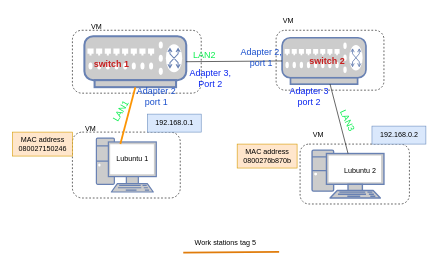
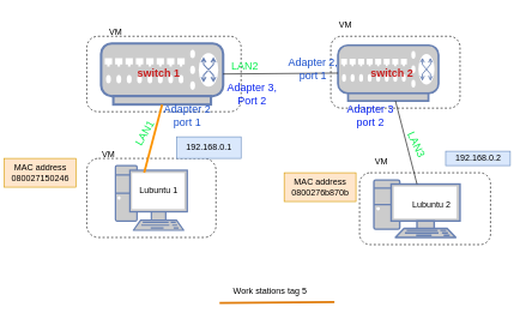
- <mxCell id="12" value="&lt;b&gt;switch 1&lt;/b&gt;" style="text;html=1;align=center;verticalAlign=middle;resizable=0;points=[];autosize=1;strokeColor=none;fillColor=none;strokeWidth=4;fontSize=15;fontColor=#c81e1e;" parent="1" vertex="1"><mxGeometry x="145" y="90" width="80" height="30" as="geometry" /></mxCell>
+ <mxCell id="12" value="&lt;b&gt;switch 1&lt;/b&gt;" style="text;html=1;align=center;verticalAlign=middle;resizable=0;points=[];autosize=1;strokeColor=none;fillColor=none;strokeWidth=4;fontSize=15;fontColor=#c81e1e;" parent="1" vertex="1"><mxGeometry x="180" y="85" width="80" height="30" as="geometry" /></mxCell>
- <mxCell id="31" value="192.168.0.2" style="text;html=1;align=center;verticalAlign=middle;resizable=0;points=[];autosize=1;strokeColor=#6c8ebf;fillColor=#dae8fc;" parent="1" vertex="1"><mxGeometry x="620" y="210" width="90" height="30" as="geometry" /></mxCell>
+ <mxCell id="31" value="192.168.0.2" style="text;html=1;align=center;verticalAlign=middle;resizable=0;points=[];autosize=1;strokeColor=#6c8ebf;fillColor=#dae8fc;" parent="1" vertex="1"><mxGeometry x="620" y="210" width="90" height="20" as="geometry" /></mxCell>
- <mxCell id="28" value="MAC address&lt;br&gt;080027150246" style="text;html=1;align=center;verticalAlign=middle;resizable=0;points=[];autosize=1;strokeColor=#d79b00;fillColor=#ffe6cc;" parent="1" vertex="1"><mxGeometry x="20" y="220" width="100" height="40" as="geometry" /></mxCell>
+ <mxCell id="28" value="MAC address&lt;br&gt;080027150246" style="text;html=1;align=center;verticalAlign=middle;resizable=0;points=[];autosize=1;strokeColor=#d79b00;fillColor=#ffe6cc;" parent="1" vertex="1"><mxGeometry x="5" y="220" width="100" height="40" as="geometry" /></mxCell>
